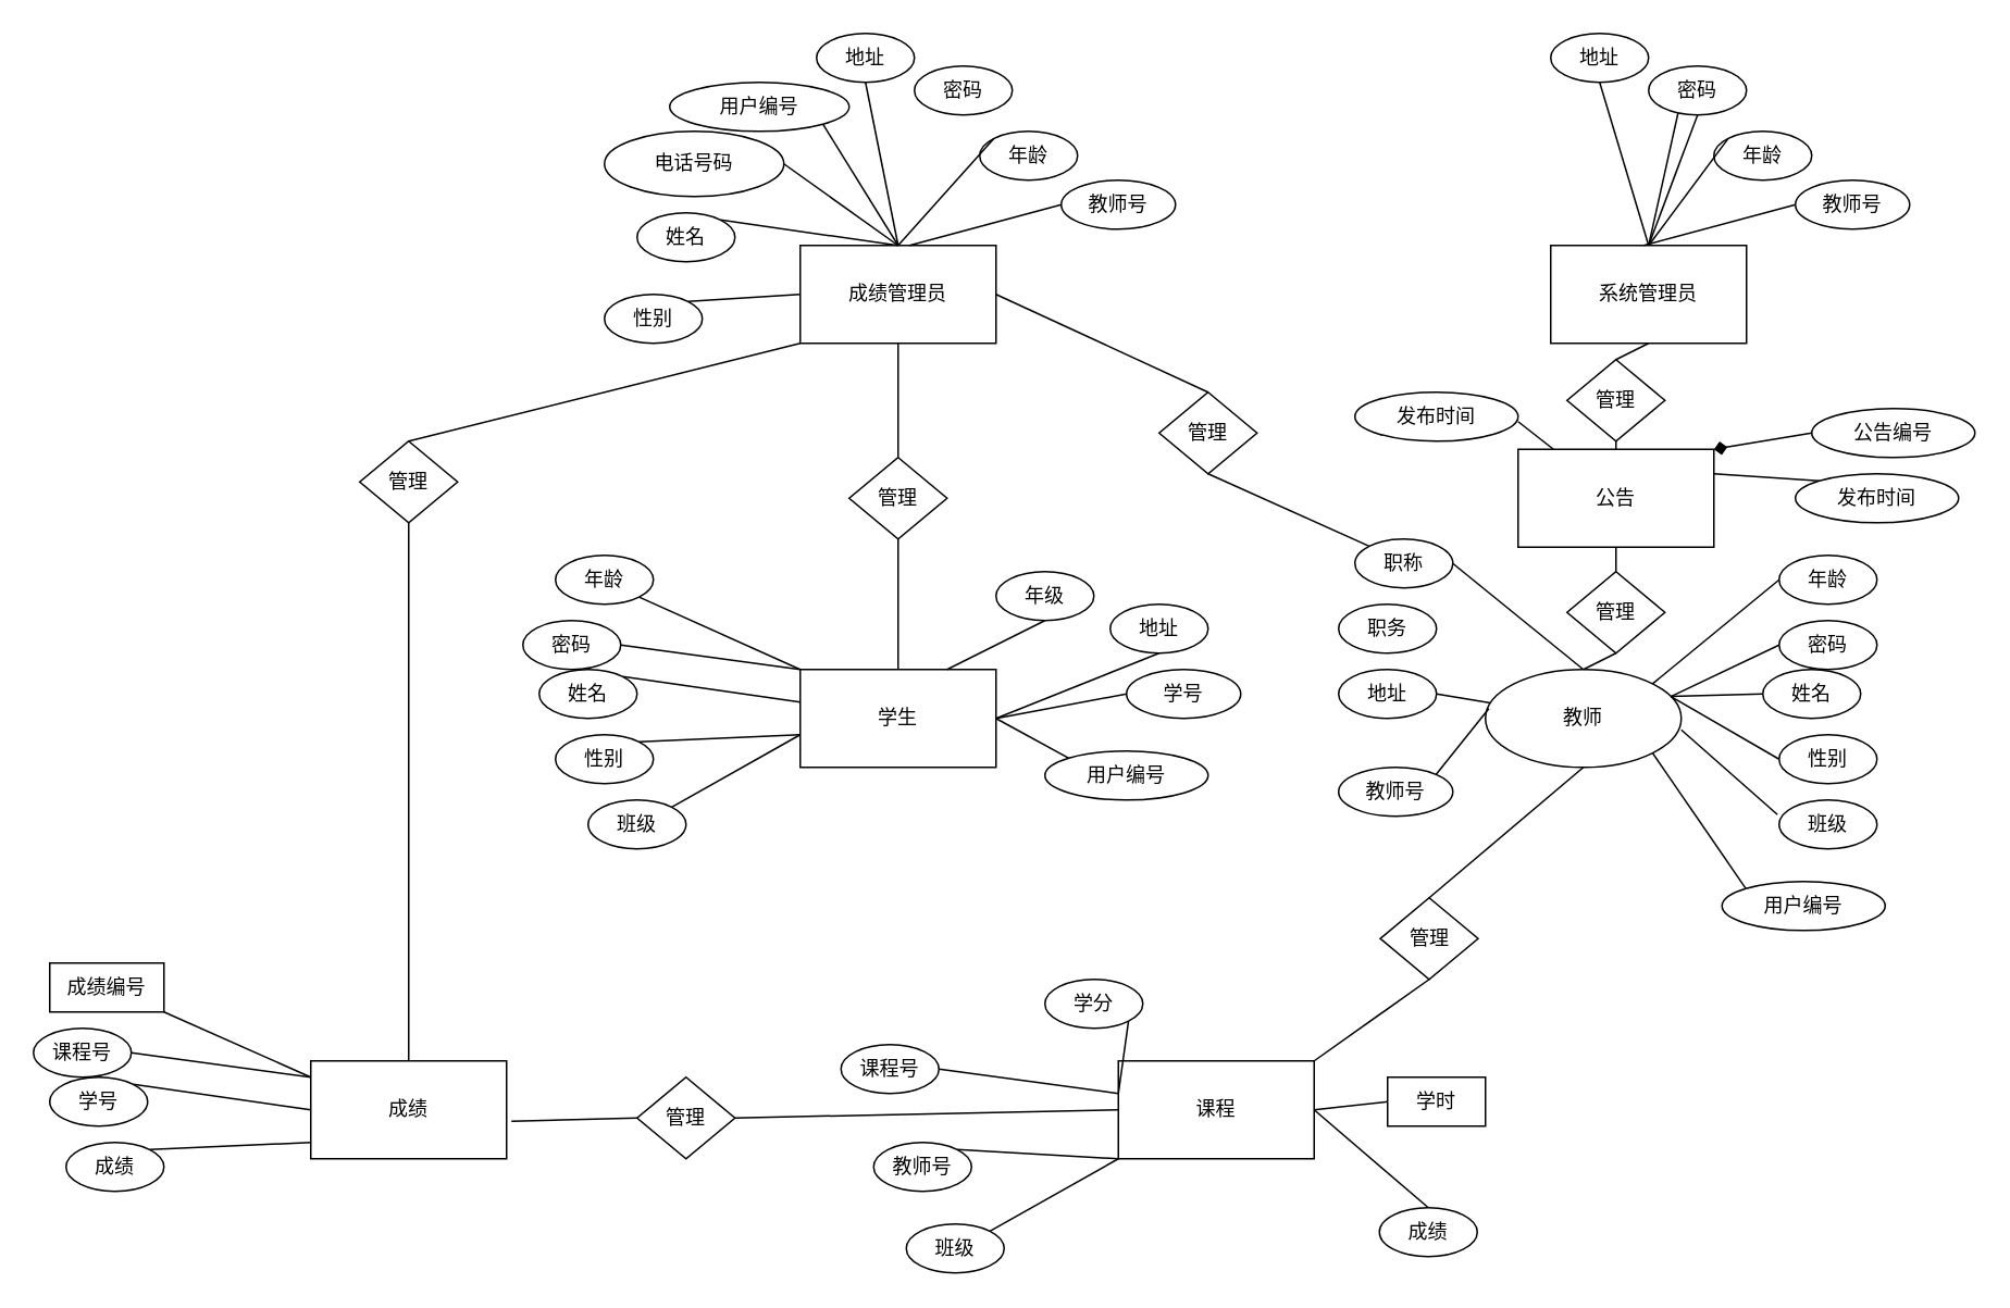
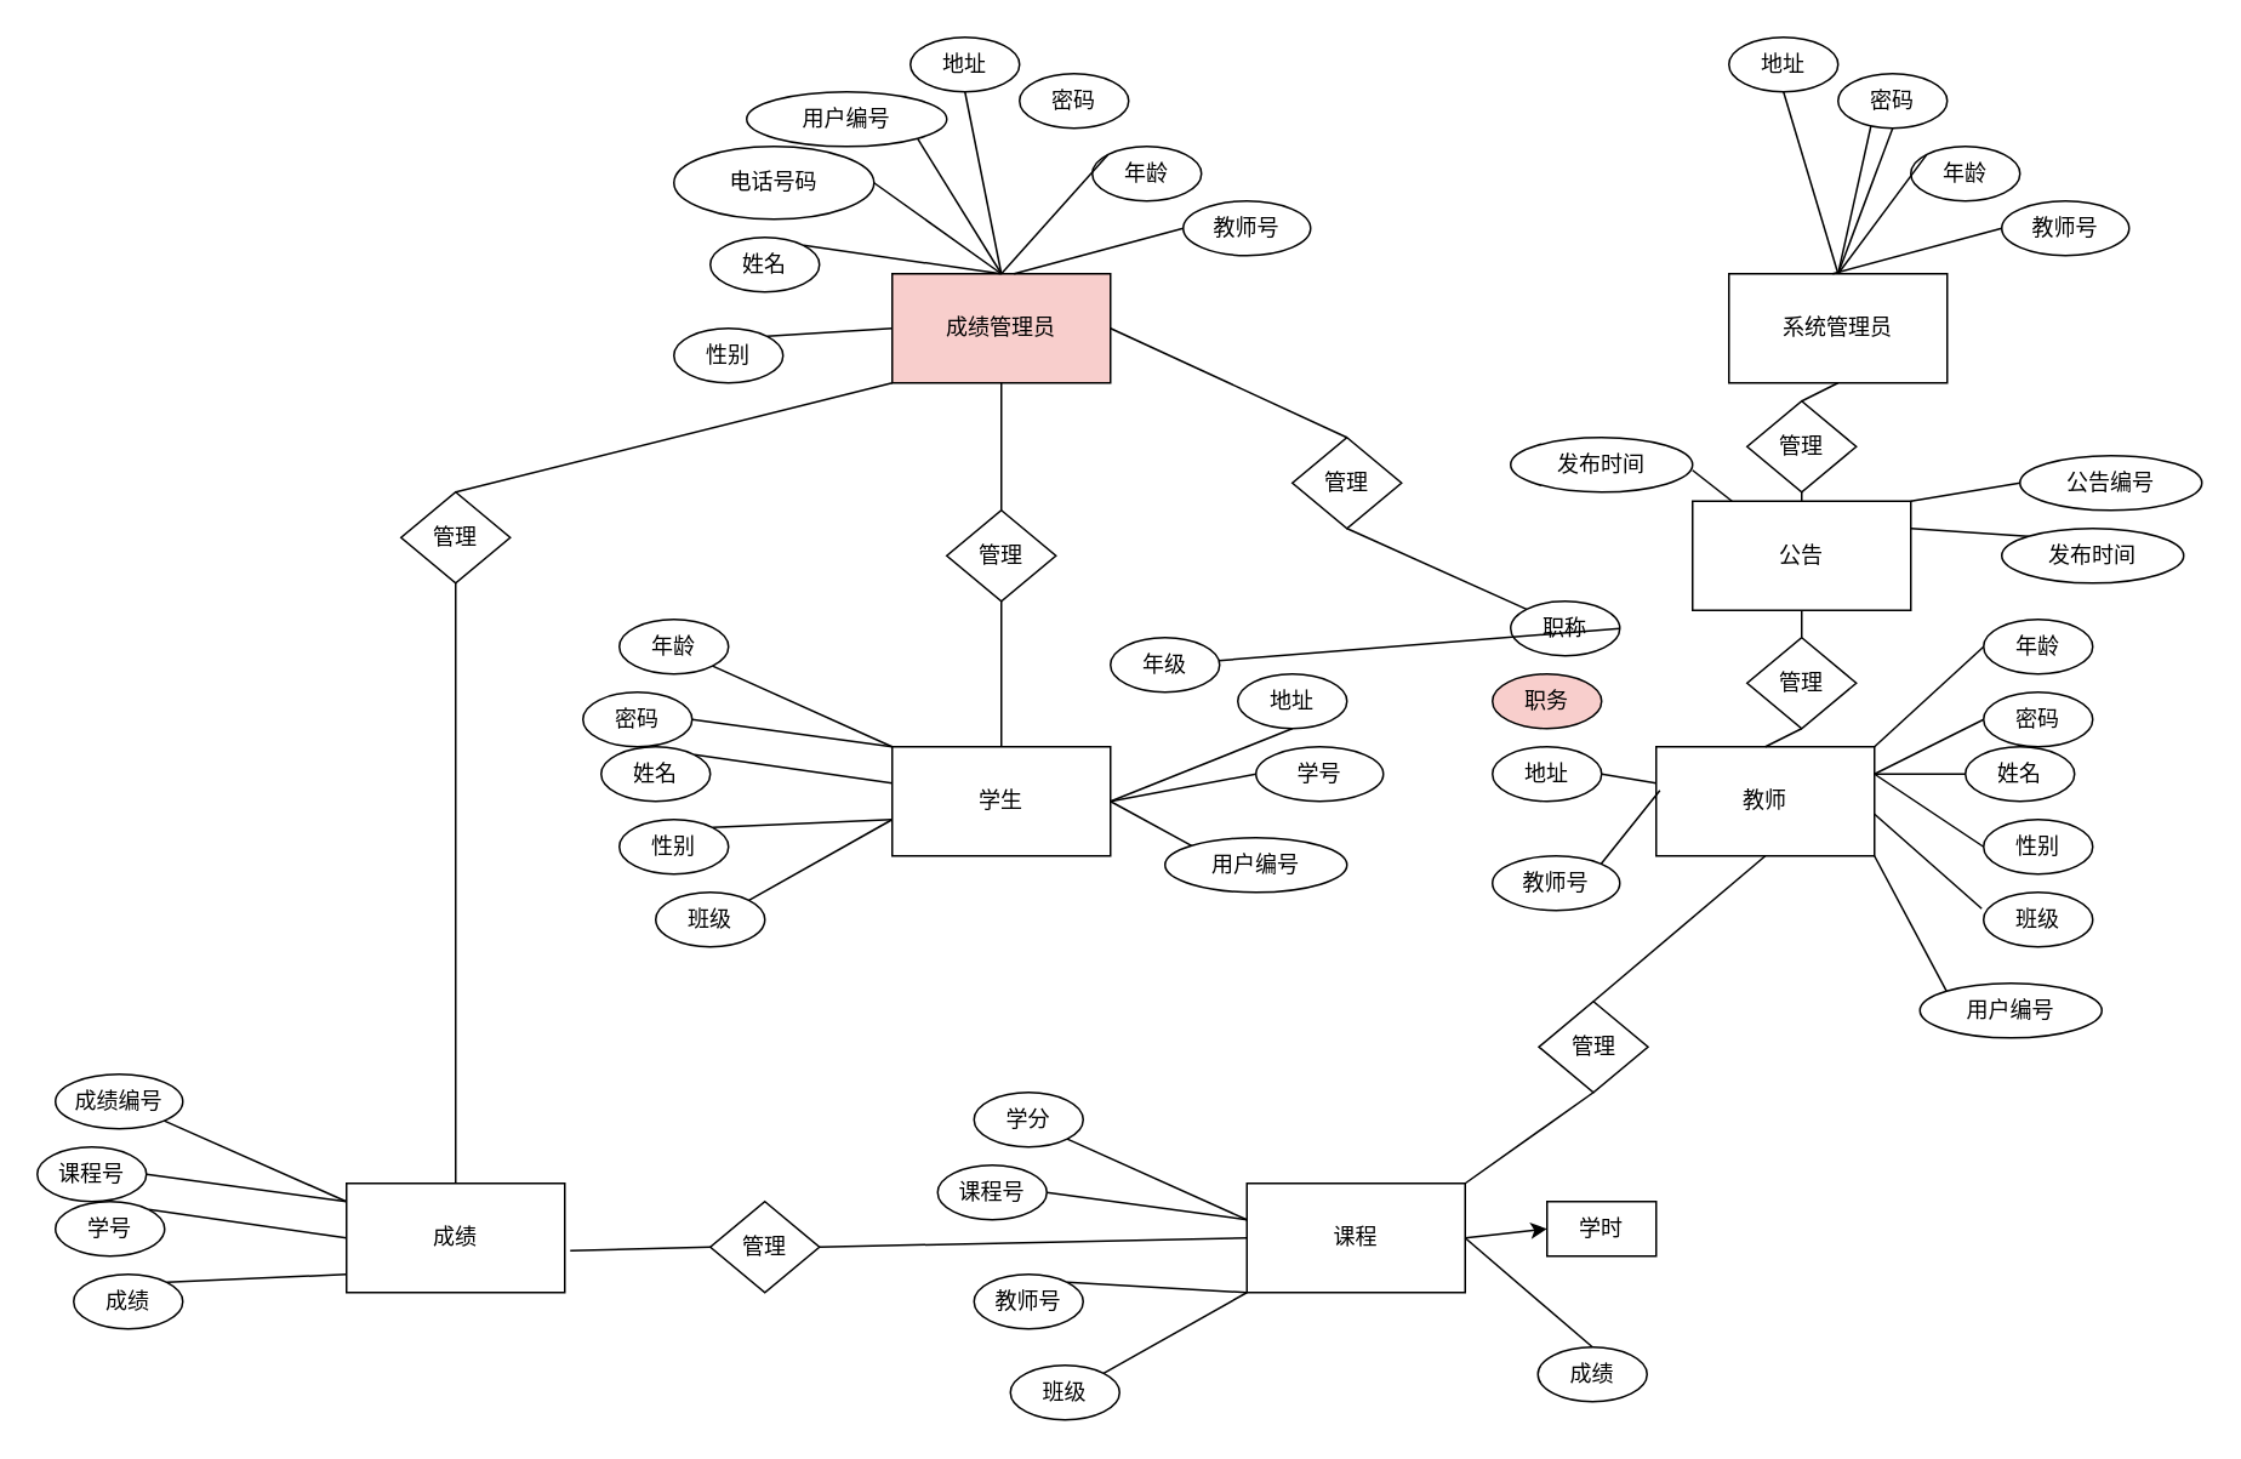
- <mxCell id="2" value="成绩管理员" style="rounded=0;whiteSpace=wrap;html=1;" vertex="1" parent="1"><mxGeometry x="490" y="150" width="120" height="60" as="geometry" /></mxCell>
+ <mxCell id="2" value="成绩管理员" style="rounded=0;whiteSpace=wrap;html=1;fillColor=#f8cecc;" vertex="1" parent="1"><mxGeometry x="490" y="150" width="120" height="60" as="geometry" /></mxCell>
- <mxCell id="94" value="" style="endArrow=diamond;html=1;rounded=0;exitX=0;exitY=0.5;exitDx=0;exitDy=0;entryX=1;entryY=0;entryDx=0;entryDy=0;" edge="1" parent="1" source="90" target="89"><mxGeometry width="50" height="50" relative="1" as="geometry"><mxPoint x="1080" y="235" as="sourcePoint" /><mxPoint x="1020" y="270" as="targetPoint" /></mxGeometry></mxCell>
+ <mxCell id="94" value="" style="endArrow=none;html=1;rounded=0;exitX=0;exitY=0.5;exitDx=0;exitDy=0;entryX=1;entryY=0;entryDx=0;entryDy=0;" edge="1" parent="1" source="90" target="89"><mxGeometry width="50" height="50" relative="1" as="geometry"><mxPoint x="1080" y="235" as="sourcePoint" /><mxPoint x="1020" y="270" as="targetPoint" /></mxGeometry></mxCell>
- <mxCell id="63" value="" style="endArrow=none;html=1;rounded=0;entryX=0.5;entryY=0;entryDx=0;entryDy=0;exitX=1;exitY=0.5;exitDx=0;exitDy=0;" edge="1" parent="1" source="61" target="4"><mxGeometry width="50" height="50" relative="1" as="geometry"><mxPoint x="1040" y="420" as="sourcePoint" /><mxPoint x="1100" y="365" as="targetPoint" /></mxGeometry></mxCell>
+ <mxCell id="63" value="" style="endArrow=none;html=1;rounded=0;exitX=1;exitY=0.5;exitDx=0;exitDy=0;" edge="1" parent="1" source="61" target="47"><mxGeometry width="50" height="50" relative="1" as="geometry"><mxPoint x="1040" y="420" as="sourcePoint" /><mxPoint x="1100" y="365" as="targetPoint" /></mxGeometry></mxCell>
- <mxCell id="62" value="职务" style="ellipse;whiteSpace=wrap;html=1;" vertex="1" parent="1"><mxGeometry x="820" y="370" width="60" height="30" as="geometry" /></mxCell>
+ <mxCell id="62" value="职务" style="ellipse;whiteSpace=wrap;html=1;fillColor=#f8cecc;" vertex="1" parent="1"><mxGeometry x="820" y="370" width="60" height="30" as="geometry" /></mxCell>
- <mxCell id="48" value="" style="endArrow=none;html=1;rounded=0;entryX=0.5;entryY=1;entryDx=0;entryDy=0;exitX=0.75;exitY=0;exitDx=0;exitDy=0;" edge="1" parent="1" target="47" source="3"><mxGeometry width="50" height="50" relative="1" as="geometry"><mxPoint x="740" y="310" as="sourcePoint" /><mxPoint x="711" y="284" as="targetPoint" /></mxGeometry></mxCell>
- <mxCell id="4" value="教师" style="ellipse;whiteSpace=wrap;html=1;" vertex="1" parent="1"><mxGeometry x="910" y="410" width="120" height="60" as="geometry" /></mxCell>
+ <mxCell id="4" value="教师" style="rounded=0;whiteSpace=wrap;html=1;" vertex="1" parent="1"><mxGeometry x="910" y="410" width="120" height="60" as="geometry" /></mxCell>
- <mxCell id="108" value="成绩编号" style="whiteSpace=wrap;html=1;rounded=0;" vertex="1" parent="1"><mxGeometry x="30" y="590" width="70" height="30" as="geometry" /></mxCell>
+ <mxCell id="108" value="成绩编号" style="ellipse;whiteSpace=wrap;html=1;" vertex="1" parent="1"><mxGeometry x="30" y="590" width="70" height="30" as="geometry" /></mxCell>
- <mxCell id="77" value="学分" style="ellipse;whiteSpace=wrap;html=1;" vertex="1" parent="1"><mxGeometry x="640" y="600" width="60" height="30" as="geometry" /></mxCell>
+ <mxCell id="77" value="学分" style="ellipse;whiteSpace=wrap;html=1;" vertex="1" parent="1"><mxGeometry x="535" y="600" width="60" height="30" as="geometry" /></mxCell>
- <mxCell id="73" value="" style="endArrow=none;html=1;rounded=0;entryX=0;entryY=0.5;entryDx=0;entryDy=0;exitX=1;exitY=0.5;exitDx=0;exitDy=0;" edge="1" parent="1" target="72" source="71"><mxGeometry width="50" height="50" relative="1" as="geometry"><mxPoint x="685" y="690" as="sourcePoint" /><mxPoint x="615" y="680" as="targetPoint" /></mxGeometry></mxCell>
+ <mxCell id="73" value="" style="endArrow=classic;html=1;rounded=0;entryX=0;entryY=0.5;entryDx=0;entryDy=0;exitX=1;exitY=0.5;exitDx=0;exitDy=0;" edge="1" parent="1" target="72" source="71"><mxGeometry width="50" height="50" relative="1" as="geometry"><mxPoint x="685" y="690" as="sourcePoint" /><mxPoint x="615" y="680" as="targetPoint" /></mxGeometry></mxCell>
